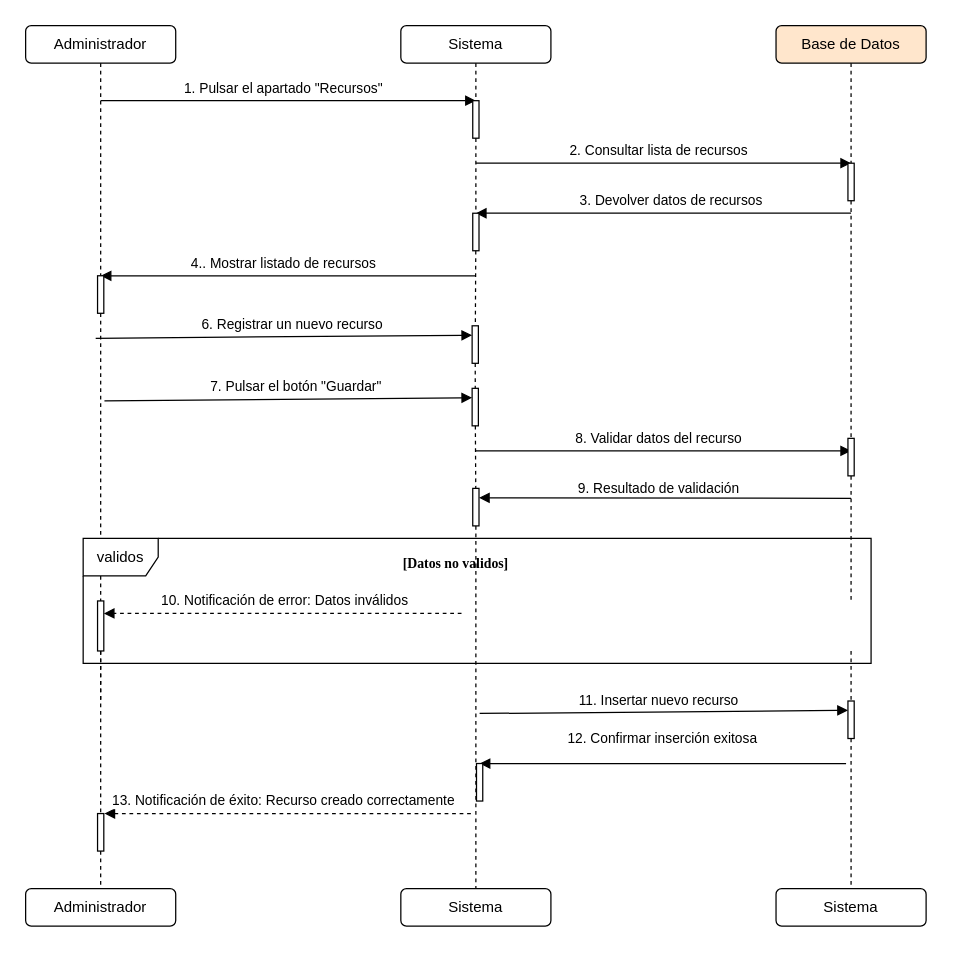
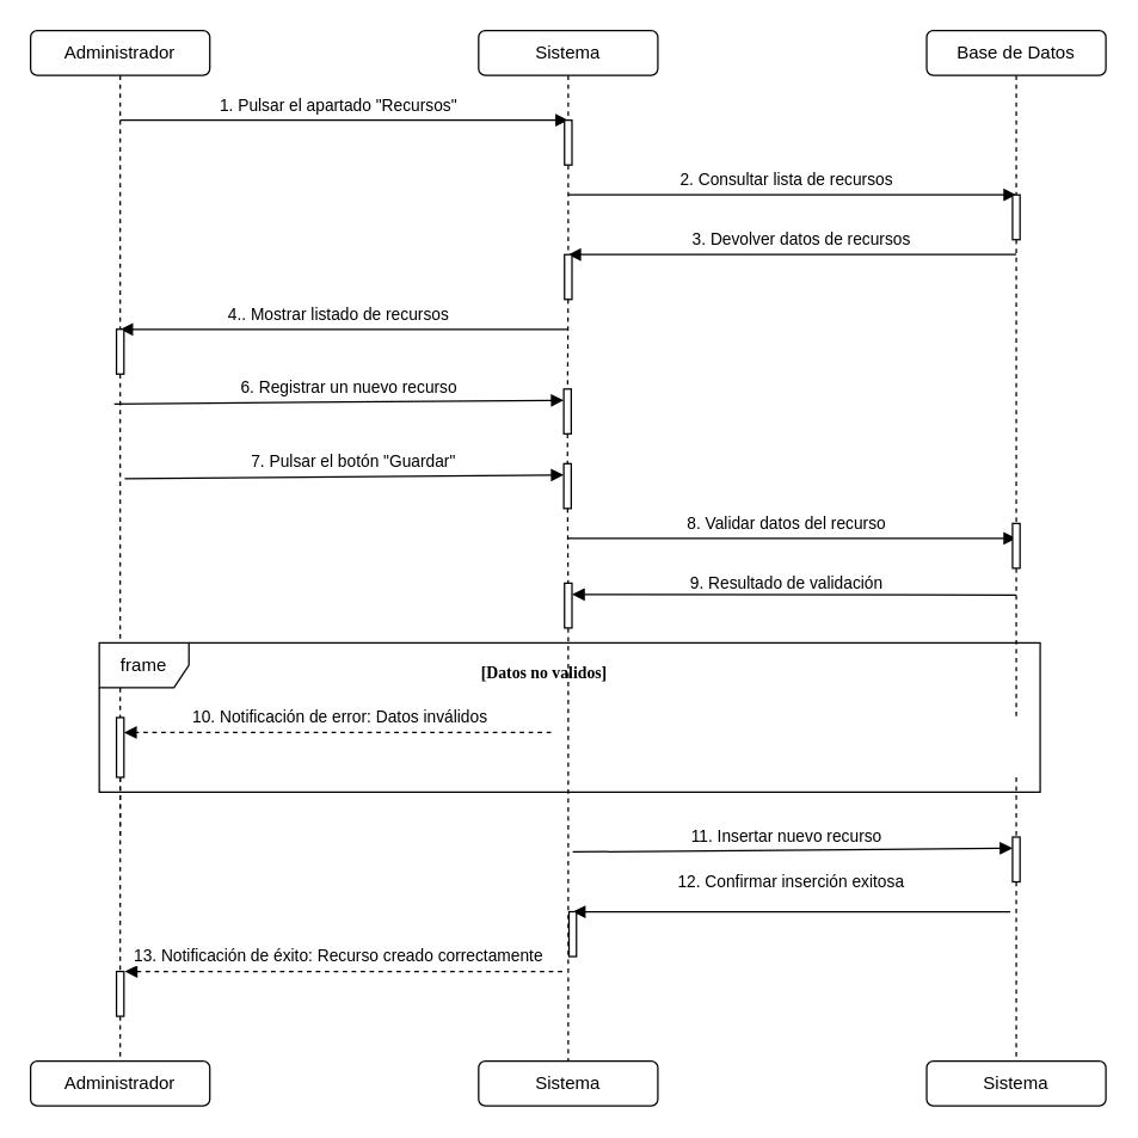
- <mxCell id="4" value="Base de Datos" style="rounded=1;whiteSpace=wrap;html=1;align=center;verticalAlign=middle;fillColor=#ffe6cc;" vertex="1" parent="1"><mxGeometry x="620" y="20" width="120" height="30" as="geometry" /></mxCell>
+ <mxCell id="4" value="Base de Datos" style="rounded=1;whiteSpace=wrap;html=1;align=center;verticalAlign=middle;" vertex="1" parent="1"><mxGeometry x="620" y="20" width="120" height="30" as="geometry" /></mxCell>
- <mxCell id="44" value="validos" style="shape=umlFrame;whiteSpace=wrap;html=1;pointerEvents=0;" vertex="1" parent="1"><mxGeometry x="66" y="430" width="630" height="100" as="geometry" /></mxCell>
+ <mxCell id="44" value="frame" style="shape=umlFrame;whiteSpace=wrap;html=1;pointerEvents=0;" vertex="1" parent="1"><mxGeometry x="66" y="430" width="630" height="100" as="geometry" /></mxCell>
